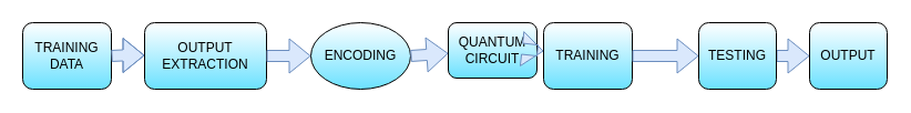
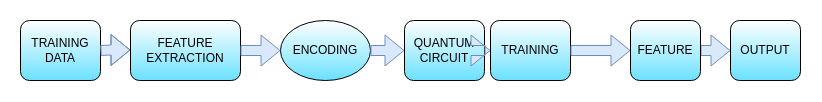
- <mxCell id="9" value="QUANTUM CIRCUIT" style="rounded=1;whiteSpace=wrap;html=1;gradientColor=#6BE1FF;" vertex="1" parent="1"><mxGeometry x="404" y="20" width="80" height="50" as="geometry" /></mxCell>
+ <mxCell id="9" value="QUANTUM CIRCUIT" style="rounded=1;whiteSpace=wrap;html=1;gradientColor=#6BE1FF;" vertex="1" parent="1"><mxGeometry x="404" y="20" width="80" height="60" as="geometry" /></mxCell>
- <mxCell id="3" value="OUTPUT EXTRACTION" style="rounded=1;whiteSpace=wrap;html=1;gradientColor=#6BE1FF;" vertex="1" parent="1"><mxGeometry x="130" y="20" width="110" height="60" as="geometry" /></mxCell>
+ <mxCell id="3" value="FEATURE EXTRACTION" style="rounded=1;whiteSpace=wrap;html=1;gradientColor=#6BE1FF;" vertex="1" parent="1"><mxGeometry x="130" y="20" width="110" height="60" as="geometry" /></mxCell>
- <mxCell id="14" value="TESTING" style="rounded=1;whiteSpace=wrap;html=1;gradientColor=#6BE1FF;" vertex="1" parent="1"><mxGeometry x="630" y="20" width="70" height="60" as="geometry" /></mxCell>
+ <mxCell id="14" value="FEATURE" style="rounded=1;whiteSpace=wrap;html=1;gradientColor=#6BE1FF;" vertex="1" parent="1"><mxGeometry x="630" y="20" width="70" height="60" as="geometry" /></mxCell>
